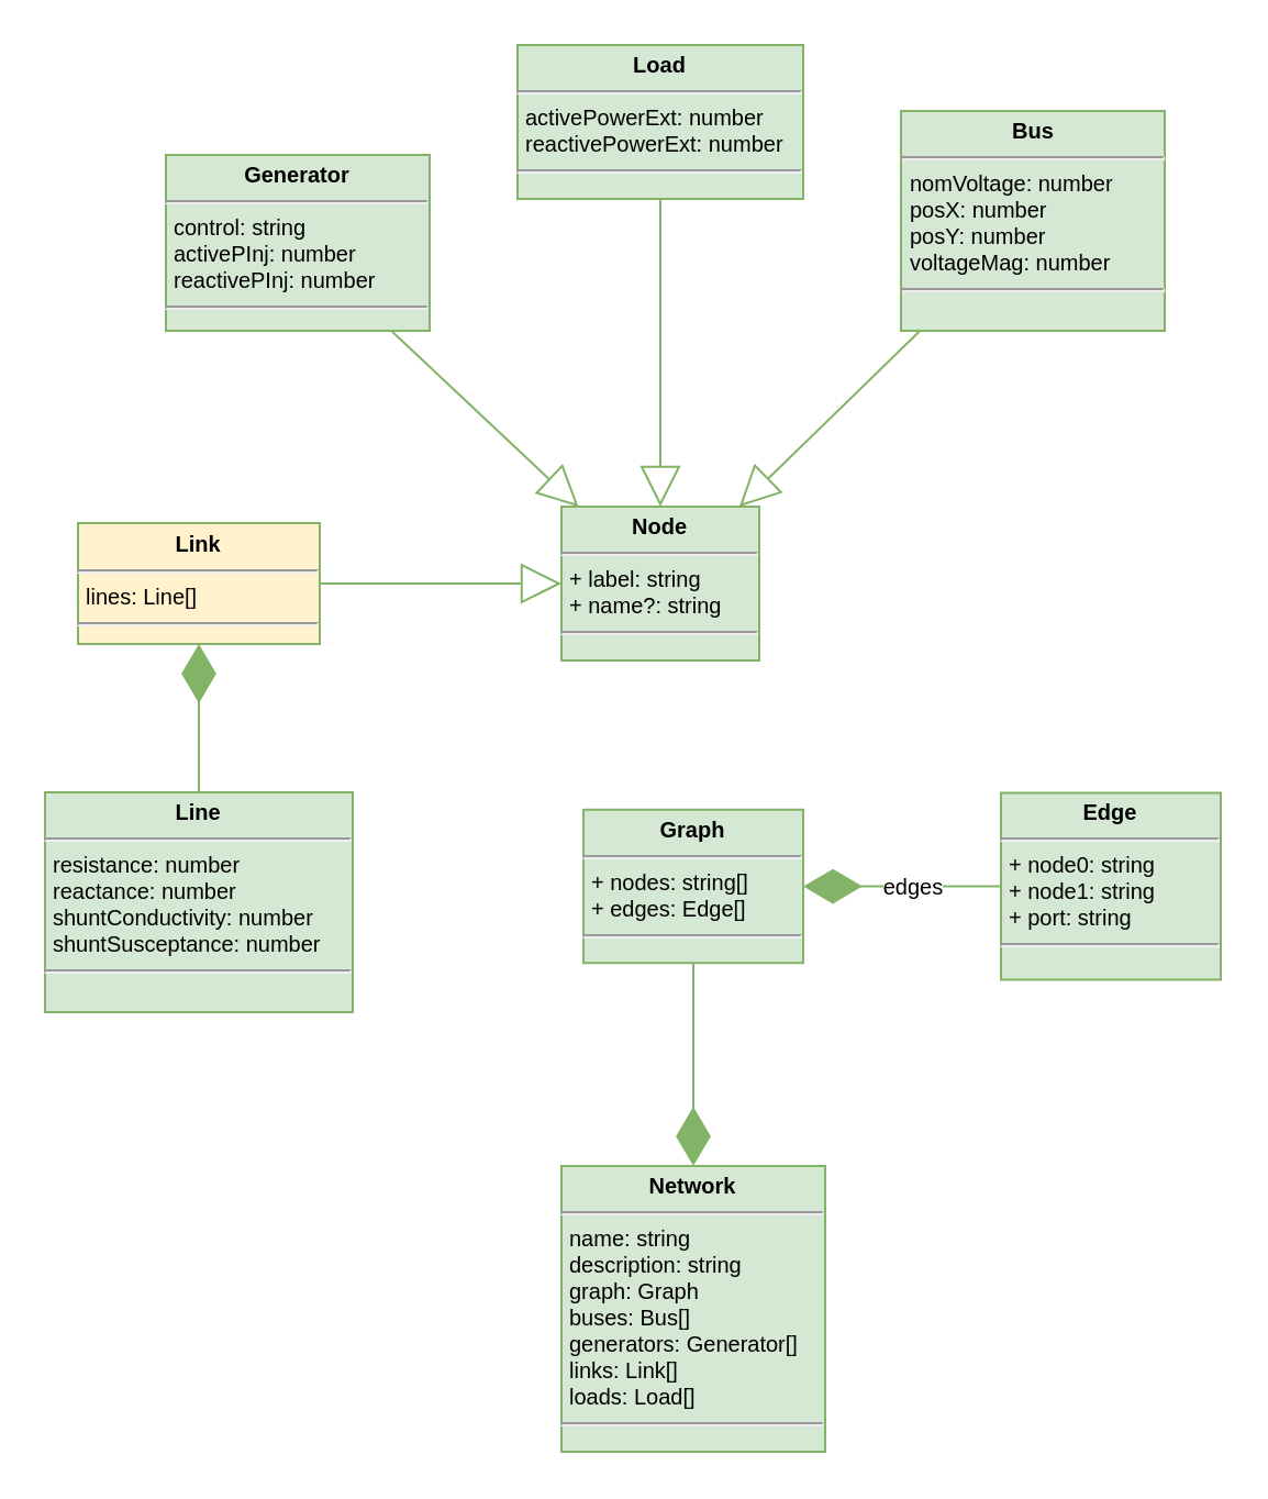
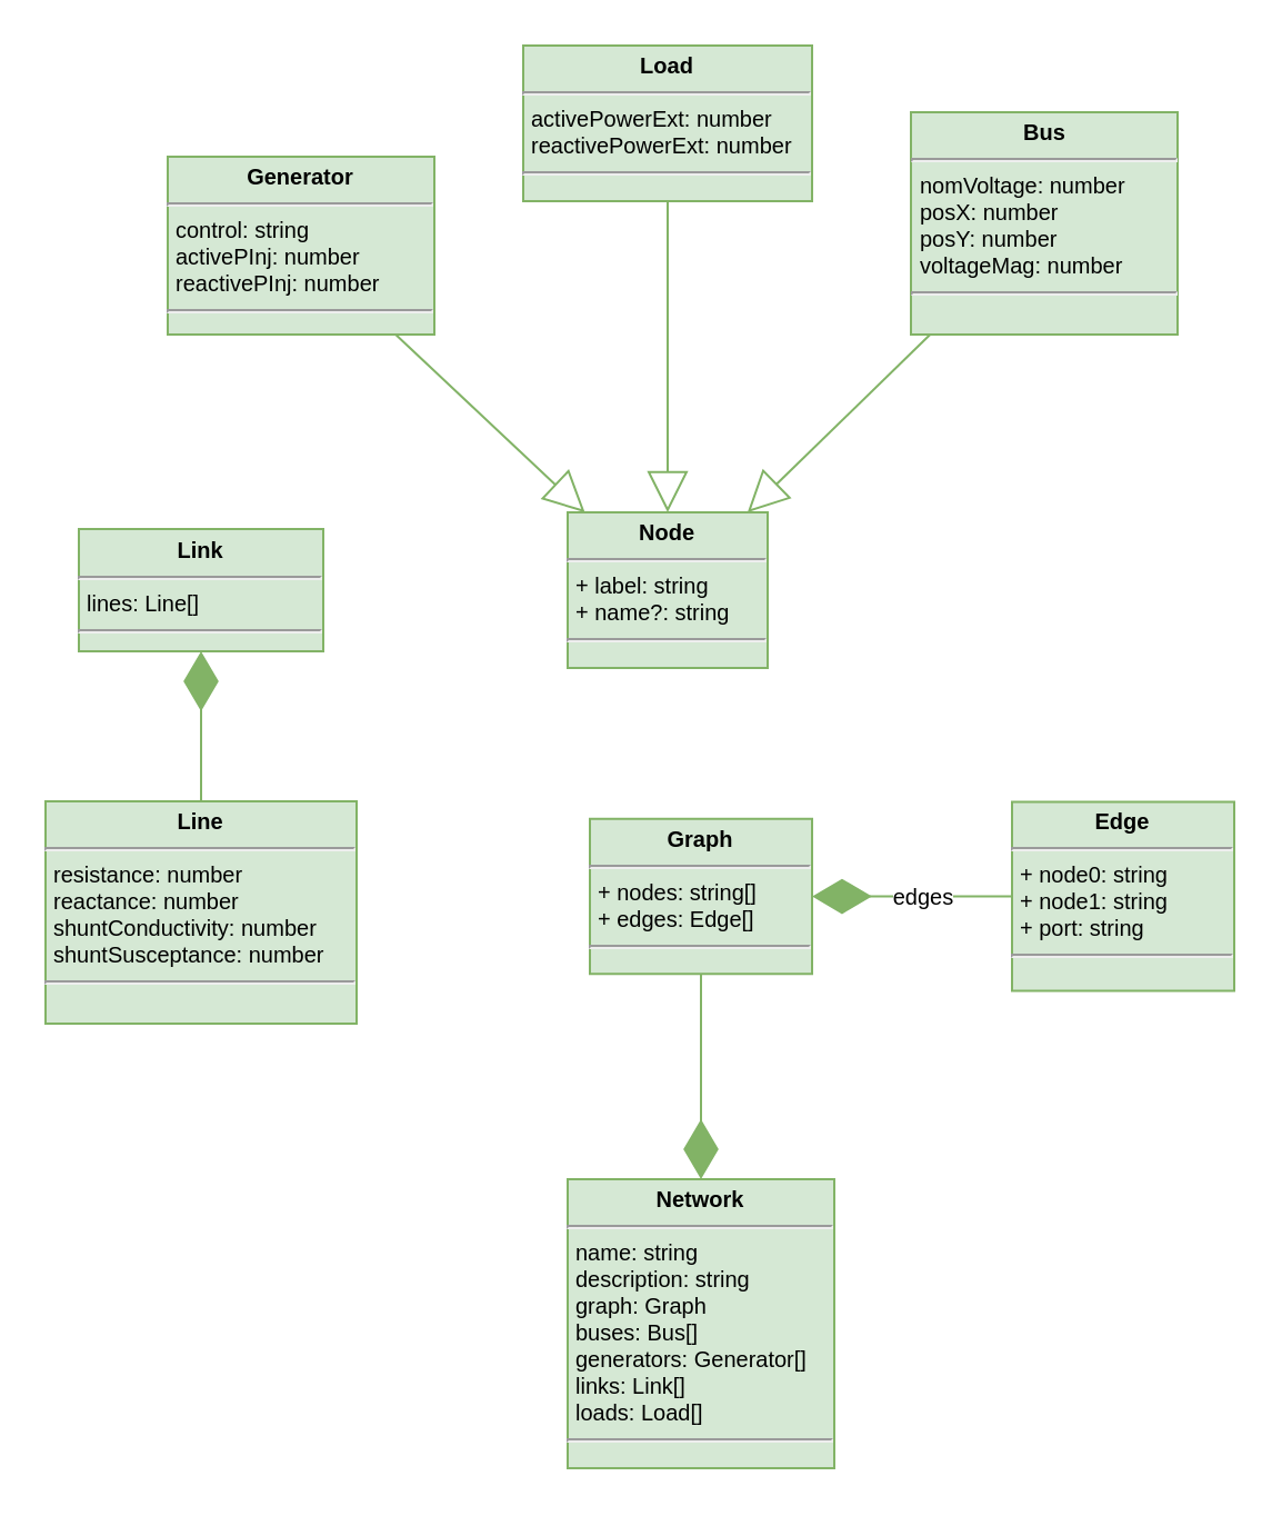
- <mxCell id="7" value="&lt;p style=&quot;margin: 4px 0px 0px ; text-align: center ; font-size: 10px&quot;&gt;&lt;b style=&quot;font-size: 10px&quot;&gt;Link&lt;/b&gt;&lt;/p&gt;&lt;hr style=&quot;font-size: 10px&quot;&gt;&lt;p style=&quot;margin: 0px 0px 0px 4px ; font-size: 10px&quot;&gt;&lt;span&gt;lines: Line[]&lt;/span&gt;&lt;br&gt;&lt;/p&gt;&lt;hr style=&quot;font-size: 10px&quot;&gt;&lt;p style=&quot;margin: 0px 0px 0px 4px ; font-size: 10px&quot;&gt;&lt;br&gt;&lt;/p&gt;" style="verticalAlign=top;align=left;overflow=fill;fontSize=10;fontFamily=Helvetica;html=1;fillColor=#fff2cc;strokeColor=#82b366;" parent="1" vertex="1"><mxGeometry x="35" y="237.5" width="110" height="55" as="geometry" /></mxCell>
+ <mxCell id="7" value="&lt;p style=&quot;margin: 4px 0px 0px ; text-align: center ; font-size: 10px&quot;&gt;&lt;b style=&quot;font-size: 10px&quot;&gt;Link&lt;/b&gt;&lt;/p&gt;&lt;hr style=&quot;font-size: 10px&quot;&gt;&lt;p style=&quot;margin: 0px 0px 0px 4px ; font-size: 10px&quot;&gt;&lt;span&gt;lines: Line[]&lt;/span&gt;&lt;br&gt;&lt;/p&gt;&lt;hr style=&quot;font-size: 10px&quot;&gt;&lt;p style=&quot;margin: 0px 0px 0px 4px ; font-size: 10px&quot;&gt;&lt;br&gt;&lt;/p&gt;" style="verticalAlign=top;align=left;overflow=fill;fontSize=10;fontFamily=Helvetica;html=1;fillColor=#d5e8d4;strokeColor=#82b366;" parent="1" vertex="1"><mxGeometry x="35" y="237.5" width="110" height="55" as="geometry" /></mxCell>
- <mxCell id="10" value="" style="endArrow=block;endSize=16;endFill=0;html=1;labelBackgroundColor=none;fontSize=10;fillColor=#d5e8d4;strokeColor=#82b366;" parent="1" source="7" target="6" edge="1"><mxGeometry width="160" relative="1" as="geometry"><mxPoint x="85" y="340" as="sourcePoint" /><mxPoint x="245" y="340" as="targetPoint" /></mxGeometry></mxCell>
